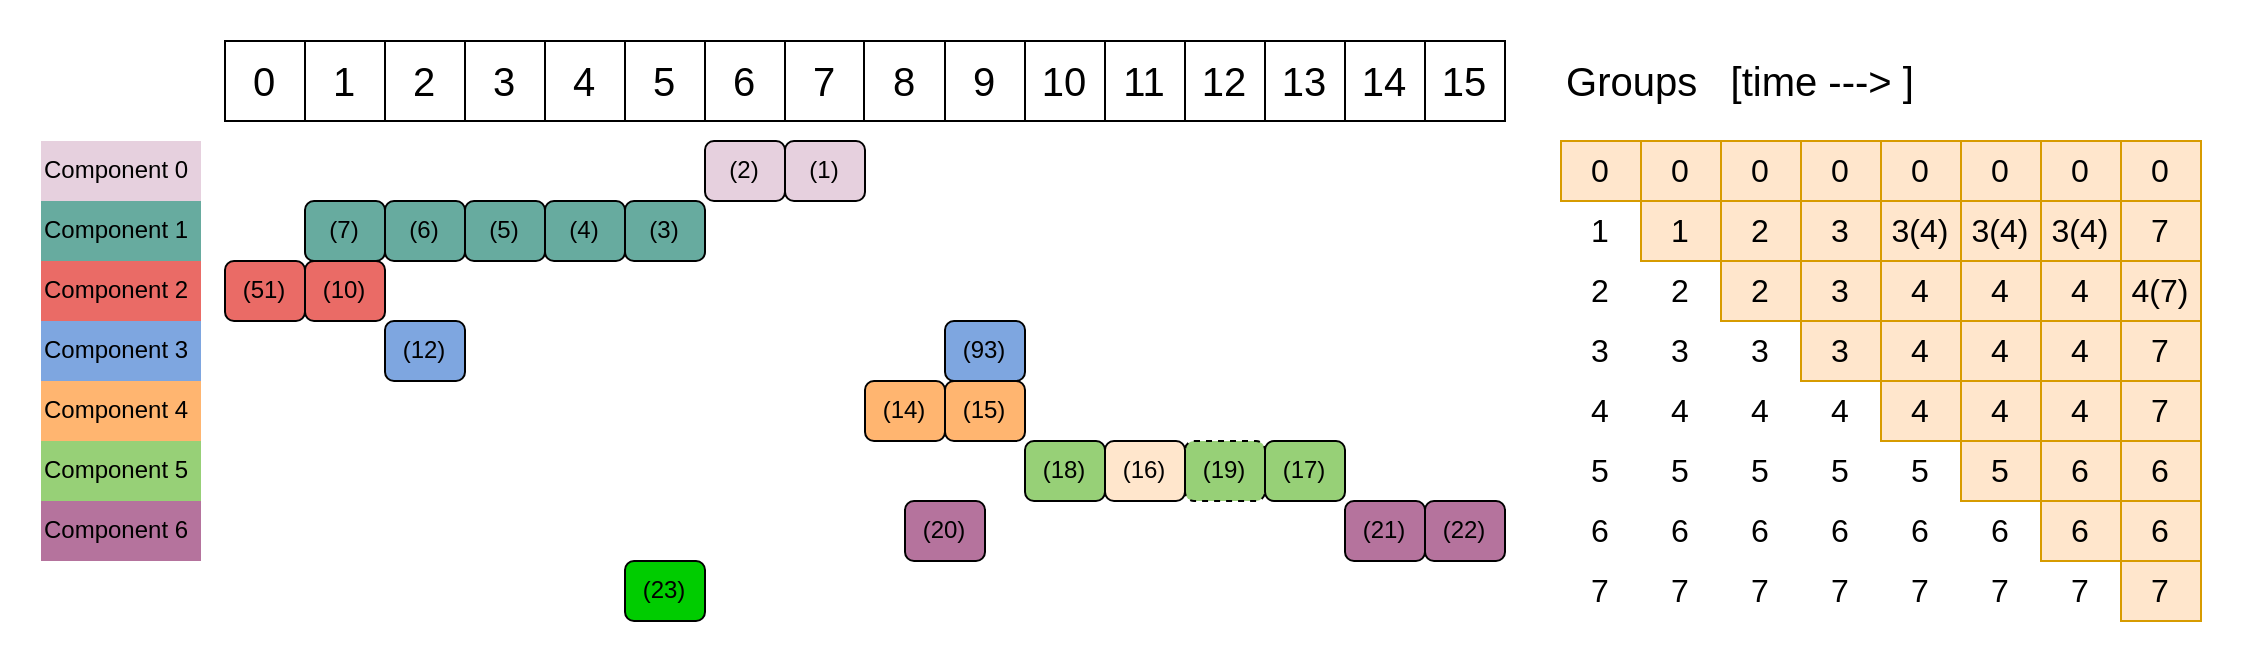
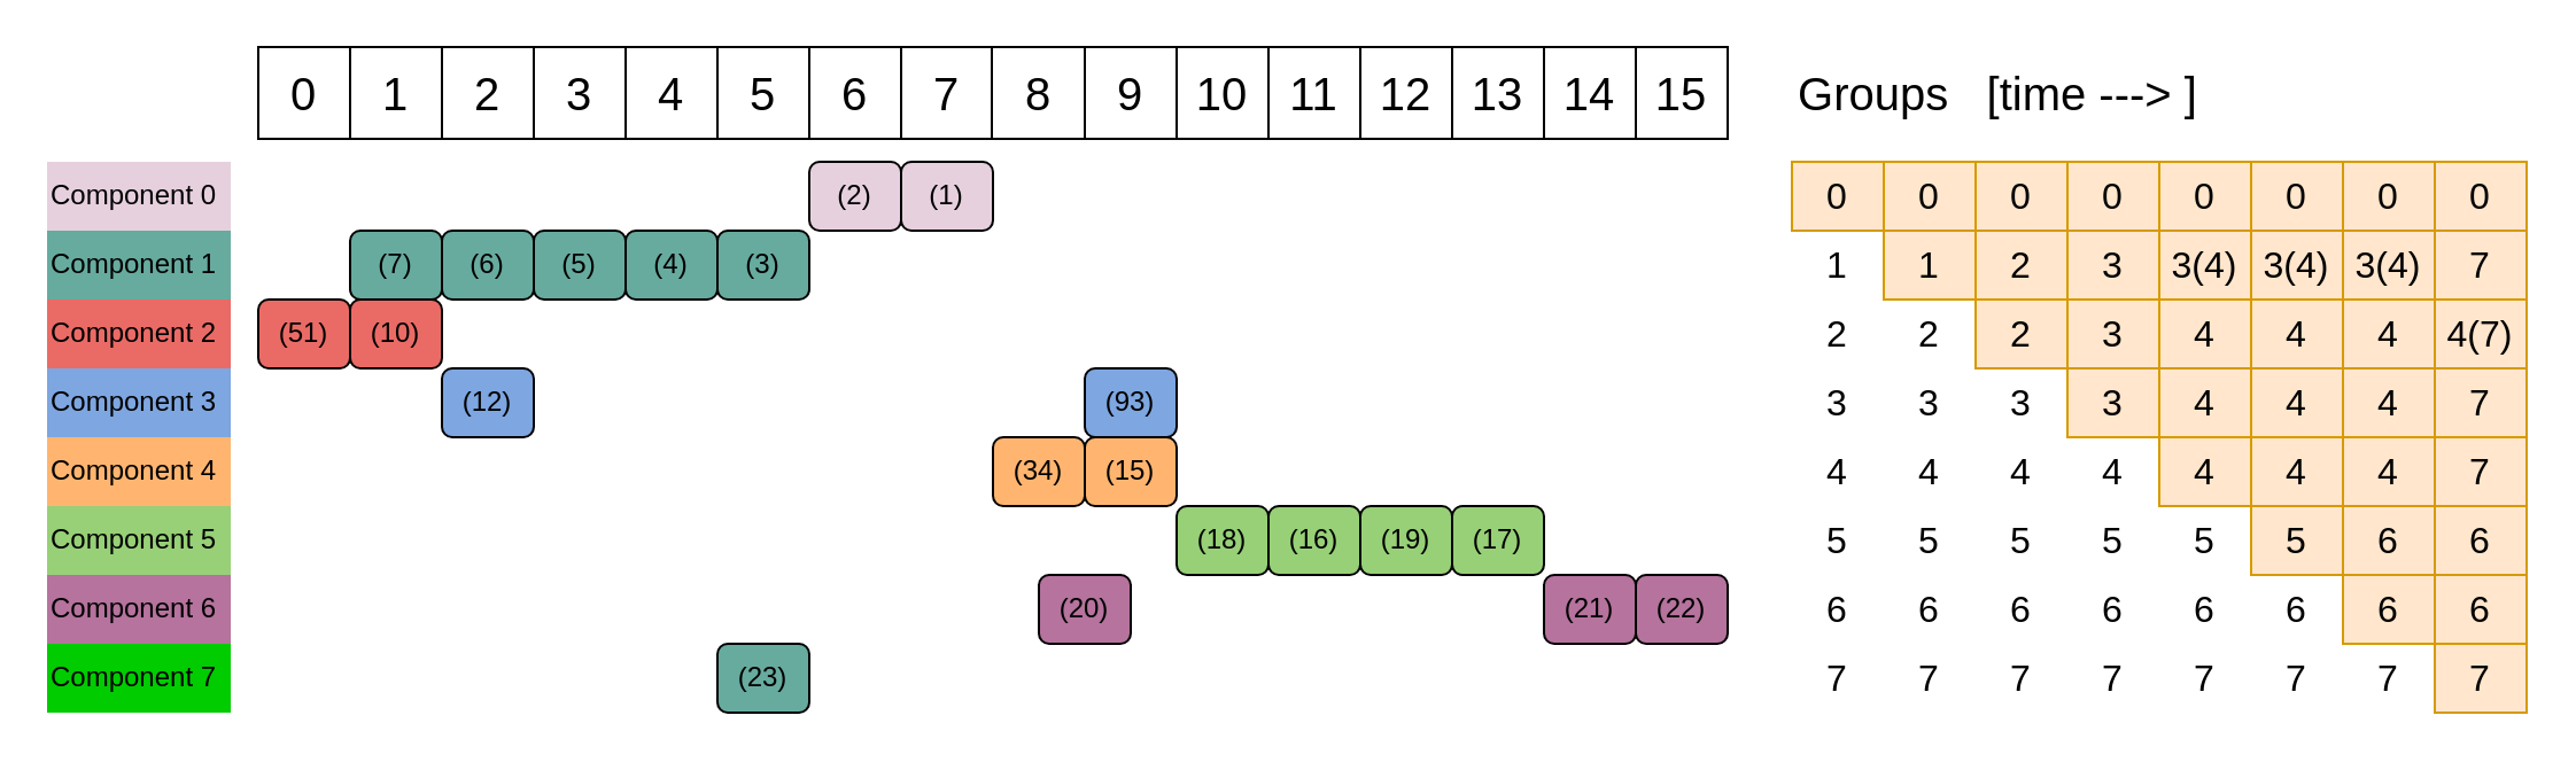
- <mxCell id="52" value="(14)" style="rounded=1;whiteSpace=wrap;html=1;fontSize=12;fillColor=#FFB570;" parent="1" vertex="1"><mxGeometry x="432" y="190" width="40" height="30" as="geometry" /></mxCell>
+ <mxCell id="52" value="(34)" style="rounded=1;whiteSpace=wrap;html=1;fontSize=12;fillColor=#FFB570;" parent="1" vertex="1"><mxGeometry x="432" y="190" width="40" height="30" as="geometry" /></mxCell>
- <mxCell id="50" value="(16)" style="rounded=1;whiteSpace=wrap;html=1;fontSize=12;fillColor=#ffe6cc;" parent="1" vertex="1"><mxGeometry x="552" y="220" width="40" height="30" as="geometry" /></mxCell>
+ <mxCell id="50" value="(16)" style="rounded=1;whiteSpace=wrap;html=1;fontSize=12;fillColor=#97D077;" parent="1" vertex="1"><mxGeometry x="552" y="220" width="40" height="30" as="geometry" /></mxCell>
- <mxCell id="47" value="(19)" style="rounded=1;whiteSpace=wrap;html=1;fontSize=12;fillColor=#97D077;dashed=1;" parent="1" vertex="1"><mxGeometry x="592" y="220" width="40" height="30" as="geometry" /></mxCell>
+ <mxCell id="47" value="(19)" style="rounded=1;whiteSpace=wrap;html=1;fontSize=12;fillColor=#97D077;" parent="1" vertex="1"><mxGeometry x="592" y="220" width="40" height="30" as="geometry" /></mxCell>
+ <mxCell id="58" value="Component 7" style="text;html=1;strokeColor=none;fillColor=#00CC00;align=left;verticalAlign=middle;whiteSpace=wrap;rounded=0;labelBackgroundColor=none;labelBorderColor=none;fontSize=12;fontColor=default;" parent="1" vertex="1"><mxGeometry y="280" width="80" height="30" as="geometry" x="20" /></mxCell>
- <mxCell id="43" value="(23)" style="rounded=1;whiteSpace=wrap;html=1;fontSize=12;fillColor=#00CC00;" parent="1" vertex="1"><mxGeometry x="312" y="280" width="40" height="30" as="geometry" /></mxCell>
+ <mxCell id="43" value="(23)" style="rounded=1;whiteSpace=wrap;html=1;fontSize=12;fillColor=#67ab9f;" parent="1" vertex="1"><mxGeometry x="312" y="280" width="40" height="30" as="geometry" /></mxCell>
